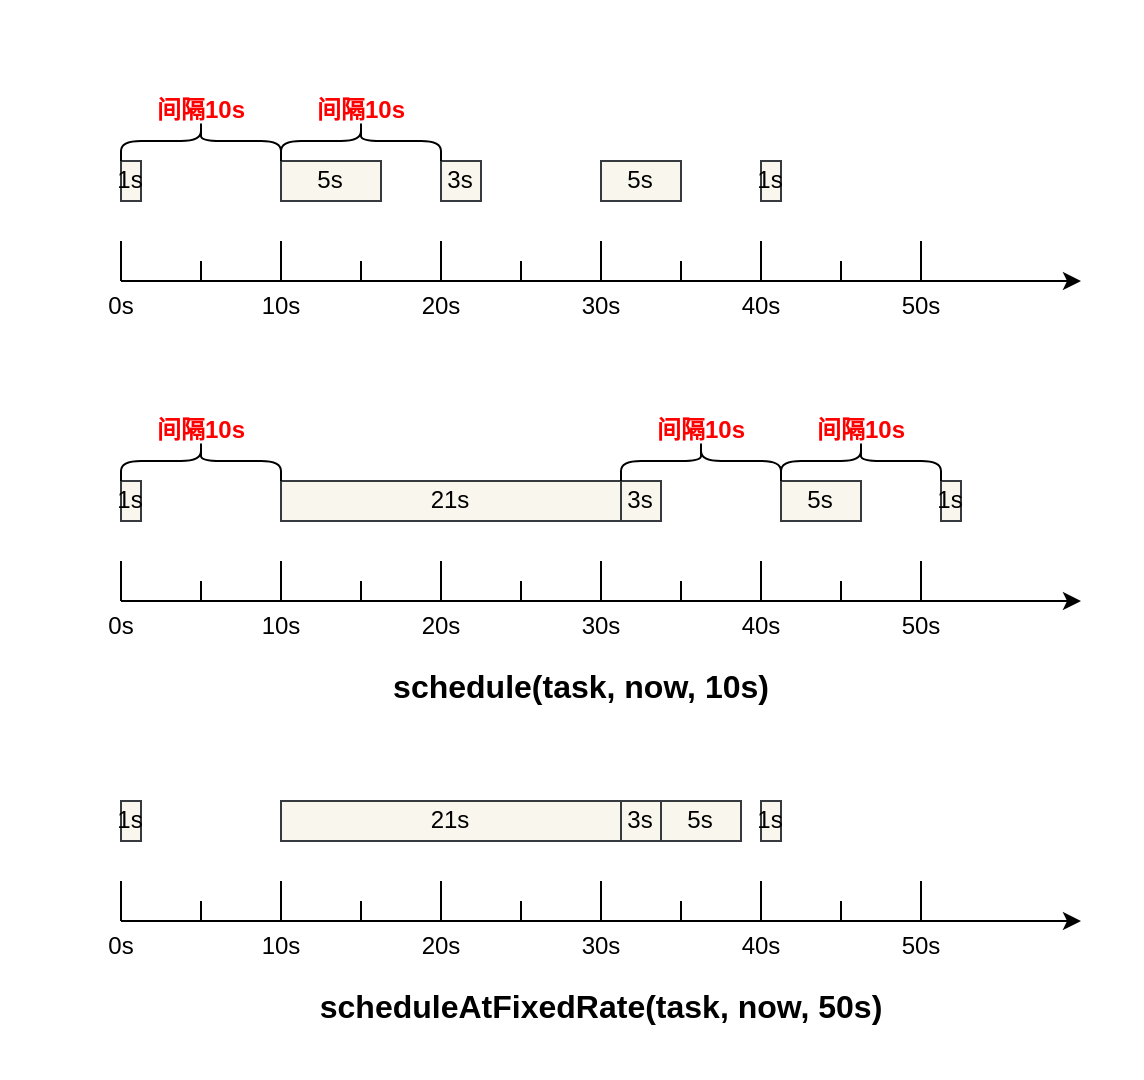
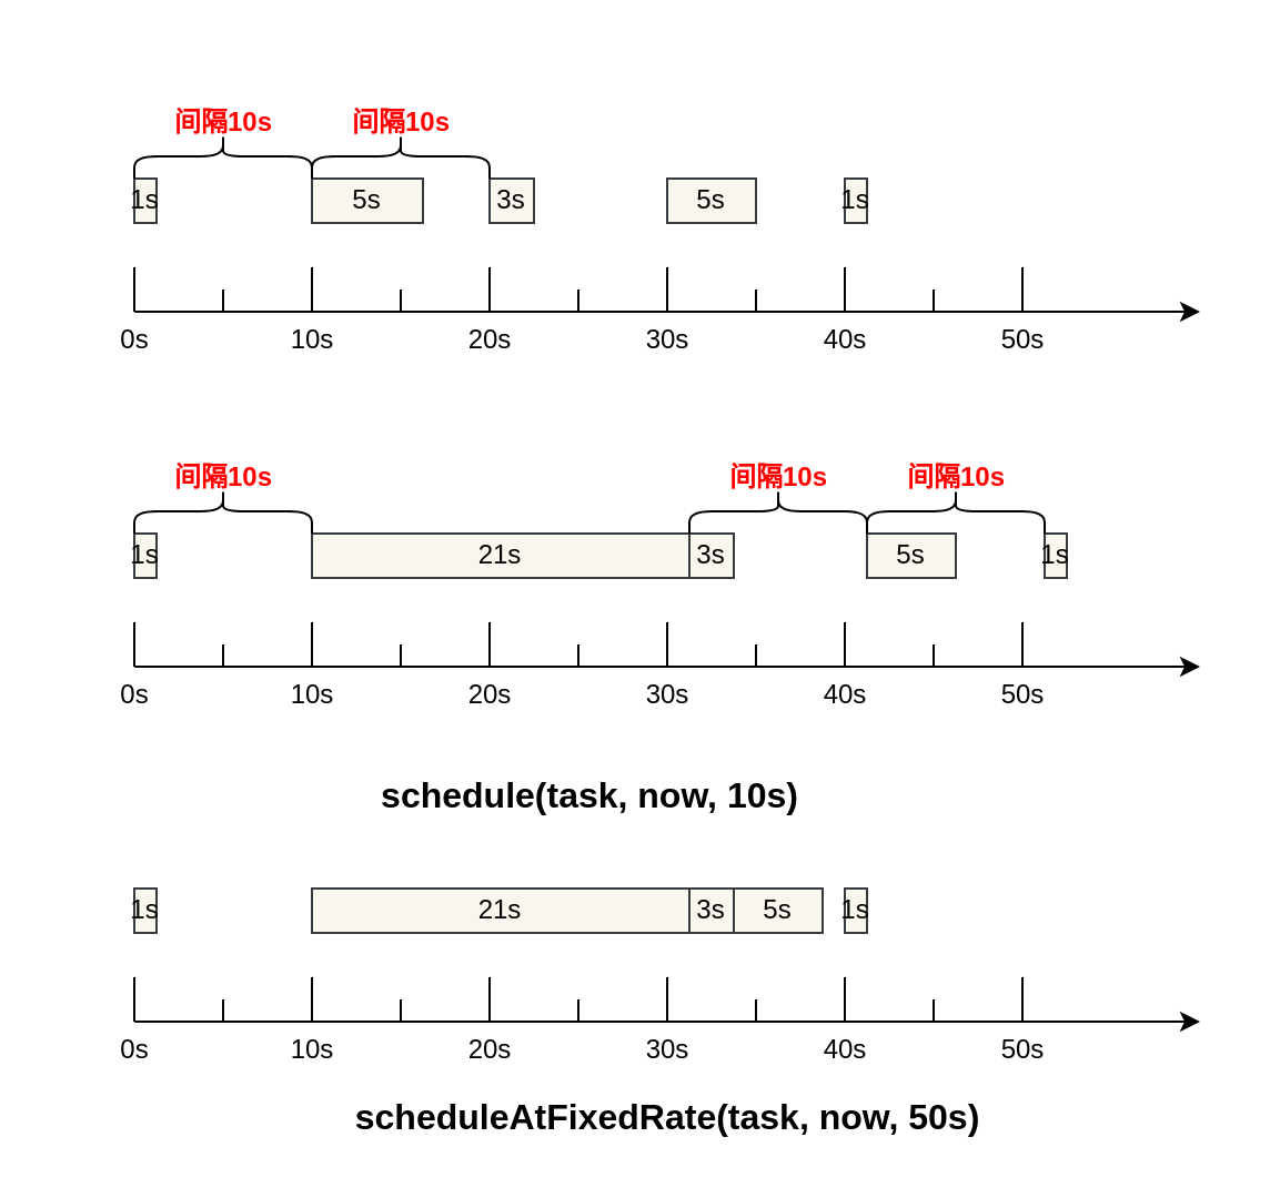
- <mxCell id="78" value="schedule(task, now, 10s)" style="text;html=1;align=center;verticalAlign=middle;resizable=0;points=[];autosize=1;strokeColor=none;fillColor=none;fontSize=16;fontStyle=1" parent="1" vertex="1"><mxGeometry x="185" y="328" width="210" height="30" as="geometry" /></mxCell>
+ <mxCell id="78" value="schedule(task, now, 10s)" style="text;html=1;align=center;verticalAlign=middle;resizable=0;points=[];autosize=1;strokeColor=none;fillColor=none;fontSize=16;fontStyle=1" parent="1" vertex="1"><mxGeometry x="160" y="343" width="210" height="30" as="geometry" /></mxCell>
